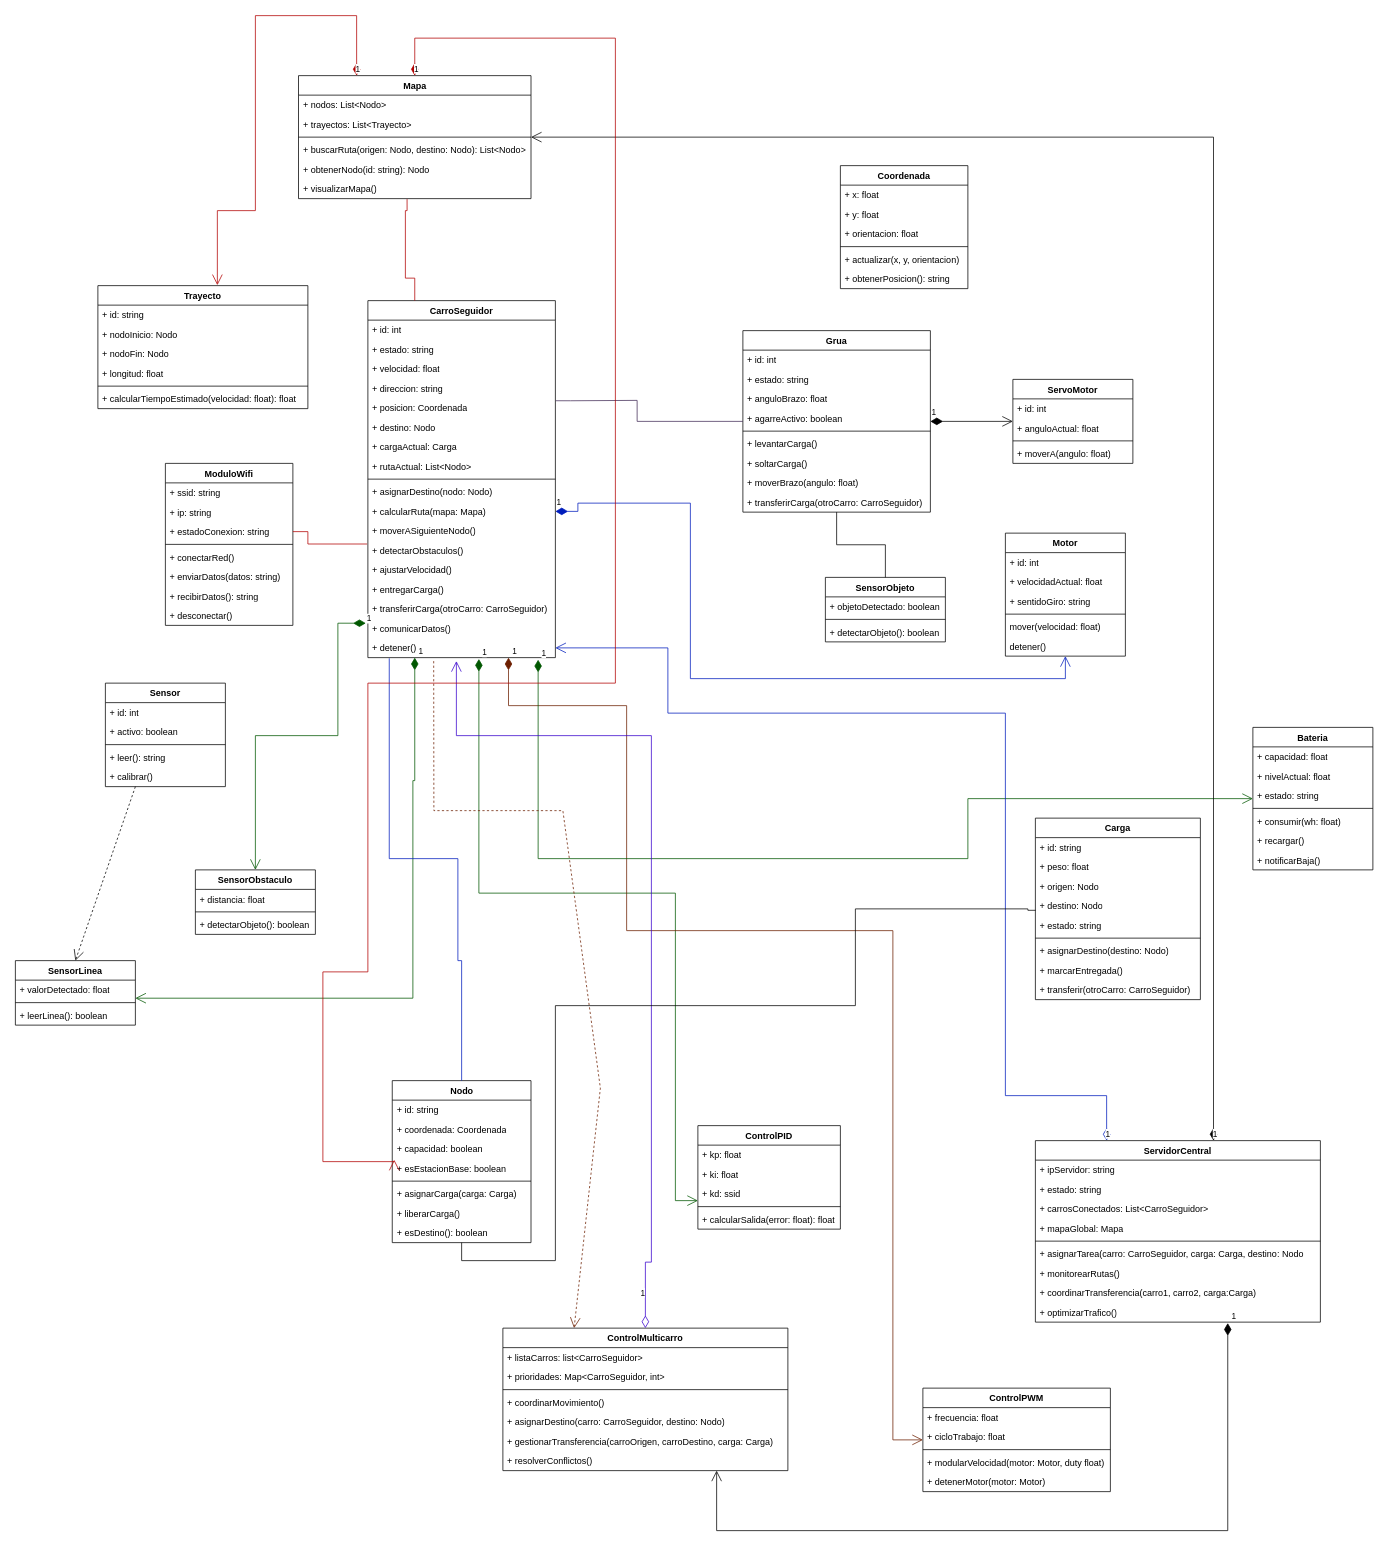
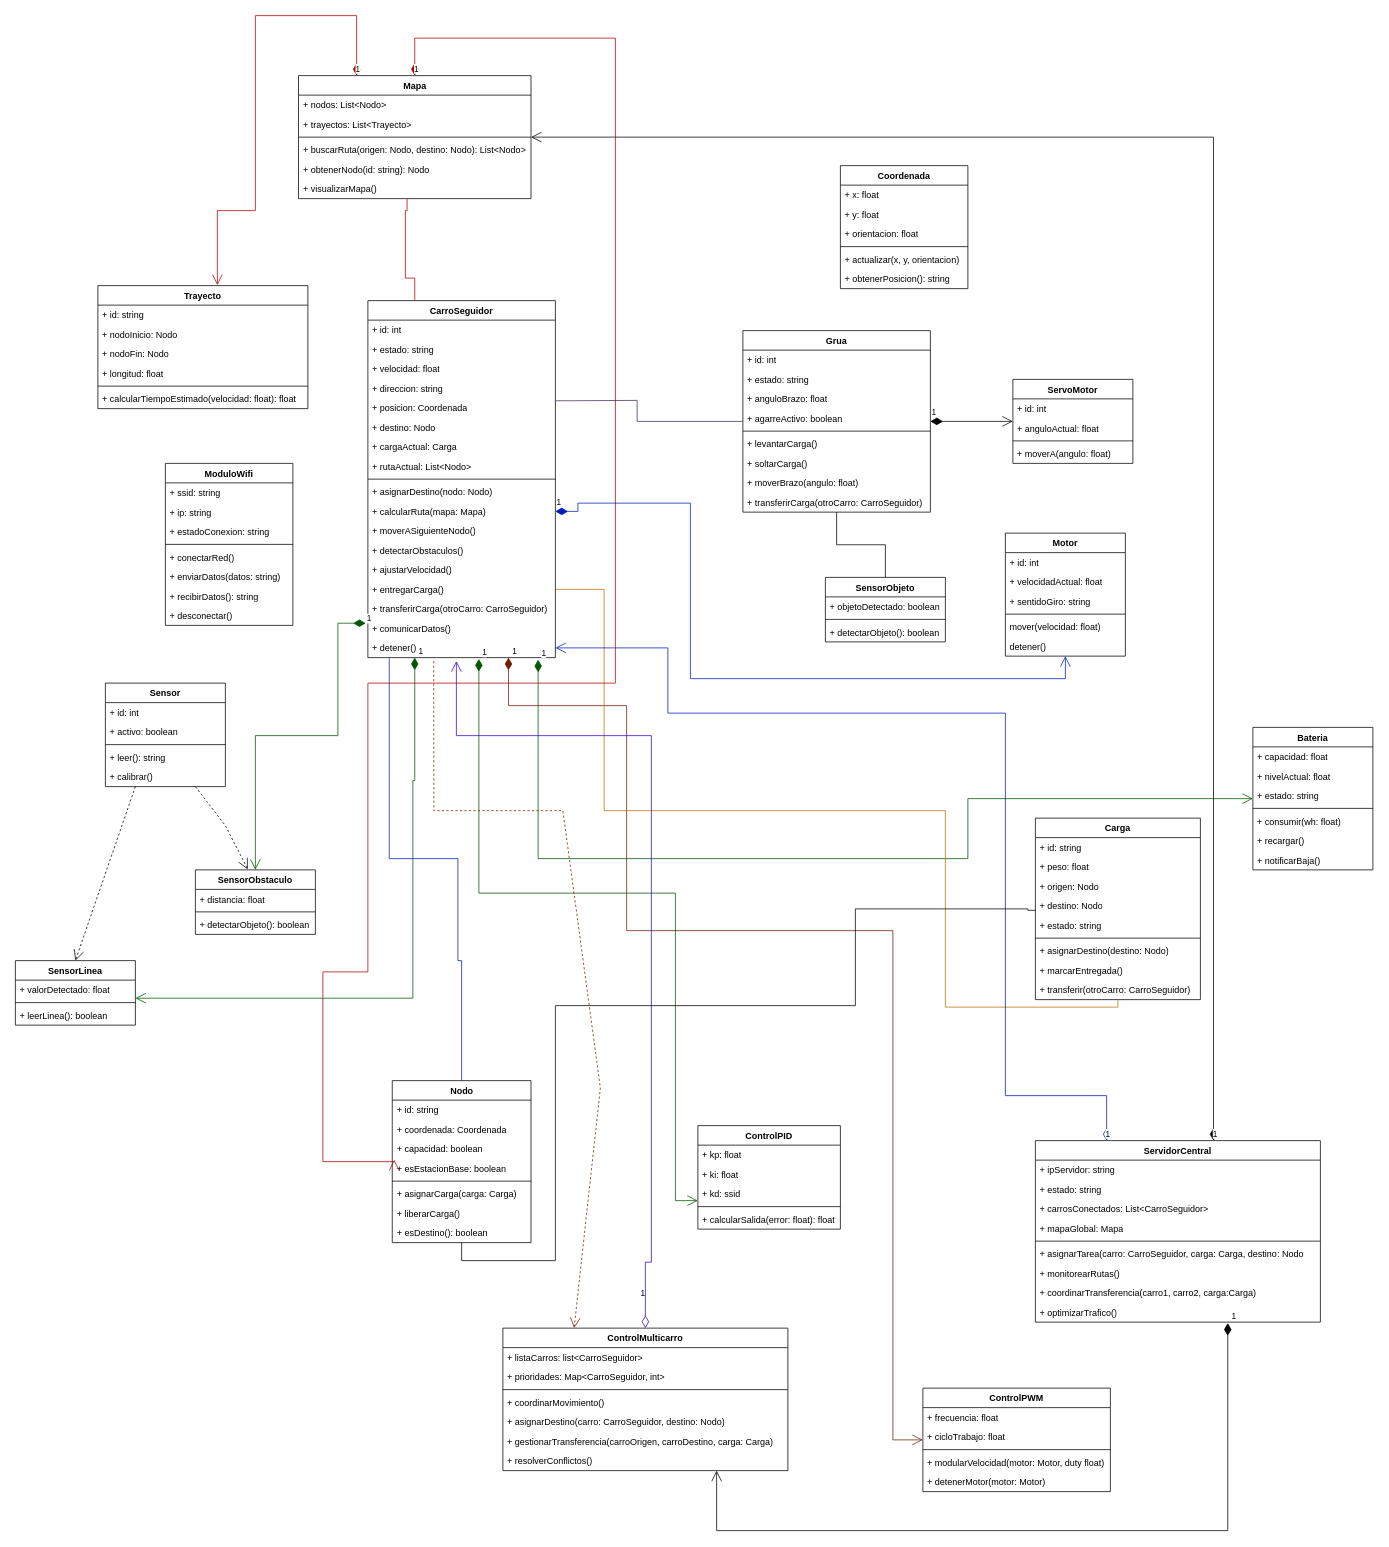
- <mxCell id="163" value="" style="endArrow=none;html=1;edgeStyle=orthogonalEdgeStyle;rounded=0;exitX=-0.004;exitY=0.173;exitDx=0;exitDy=0;entryX=1;entryY=0.5;entryDx=0;entryDy=0;fontColor=default;exitPerimeter=0;fillColor=#e51400;strokeColor=#B20000;" parent="1" source="15" target="51" edge="1"><mxGeometry relative="1" as="geometry"><mxPoint x="700" y="978.33" as="sourcePoint" /><mxPoint x="860" y="978.33" as="targetPoint" /><Array as="points"><mxPoint x="410" y="725" /><mxPoint x="410" y="708" /></Array></mxGeometry></mxCell>
- <mxCell id="164" value="parent" style="edgeLabel;resizable=0;html=1;align=left;verticalAlign=bottom;fontColor=none;noLabel=1;" parent="163" connectable="0" vertex="1"><mxGeometry x="-1" relative="1" as="geometry" /></mxCell>
- <mxCell id="165" value="child" style="edgeLabel;resizable=0;html=1;align=right;verticalAlign=bottom;fontColor=none;noLabel=1;" parent="163" connectable="0" vertex="1"><mxGeometry x="1" relative="1" as="geometry" /></mxCell>
+ <mxCell id="154" value="" style="endArrow=none;html=1;edgeStyle=orthogonalEdgeStyle;rounded=0;exitX=1;exitY=0.5;exitDx=0;exitDy=0;entryX=0.5;entryY=1;entryDx=0;entryDy=0;fillColor=#f0a30a;strokeColor=#BD7000;" parent="1" source="17" target="124" edge="1"><mxGeometry relative="1" as="geometry"><mxPoint x="920" y="1080" as="sourcePoint" /><mxPoint x="870" y="960" as="targetPoint" /><Array as="points"><mxPoint x="805" y="785" /><mxPoint x="805" y="1080" /><mxPoint x="1260" y="1080" /><mxPoint x="1260" y="1342" /><mxPoint x="1490" y="1342" /></Array></mxGeometry></mxCell>
+ <mxCell id="155" value="parent" style="edgeLabel;resizable=0;html=1;align=left;verticalAlign=bottom;fontColor=none;noLabel=1;" parent="154" connectable="0" vertex="1"><mxGeometry x="-1" relative="1" as="geometry" /></mxCell>
+ <mxCell id="156" value="child" style="edgeLabel;resizable=0;html=1;align=right;verticalAlign=bottom;fontColor=none;noLabel=1;" parent="154" connectable="0" vertex="1"><mxGeometry x="1" relative="1" as="geometry" /></mxCell>
+ <mxCell id="175" value="Use" style="endArrow=open;endSize=12;dashed=1;html=1;rounded=0;exitX=0.75;exitY=1;exitDx=0;exitDy=0;fontColor=none;noLabel=1;entryX=0.437;entryY=-0.008;entryDx=0;entryDy=0;entryPerimeter=0;" parent="1" source="134" target="25" edge="1"><mxGeometry width="160" relative="1" as="geometry"><mxPoint x="570" y="870" as="sourcePoint" /><mxPoint x="320" y="1140" as="targetPoint" /><Array as="points"><mxPoint x="300" y="1100" /></Array></mxGeometry></mxCell>
